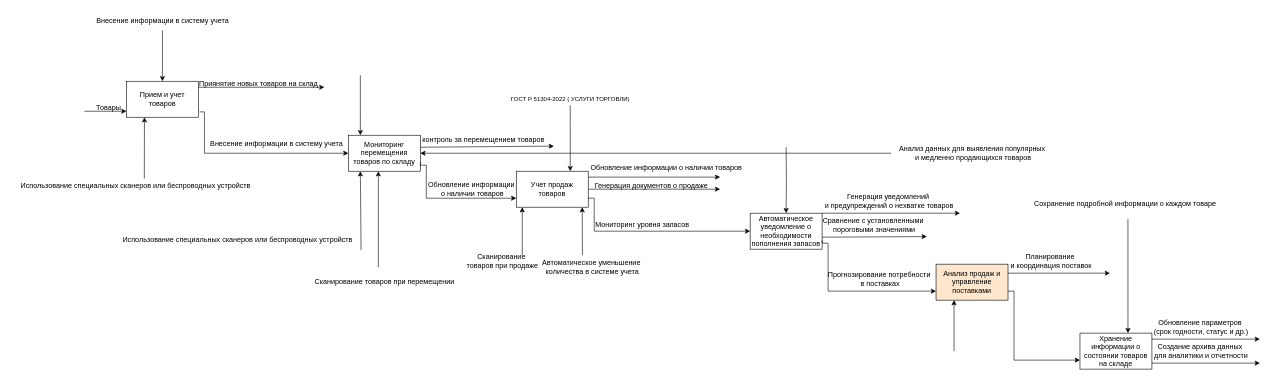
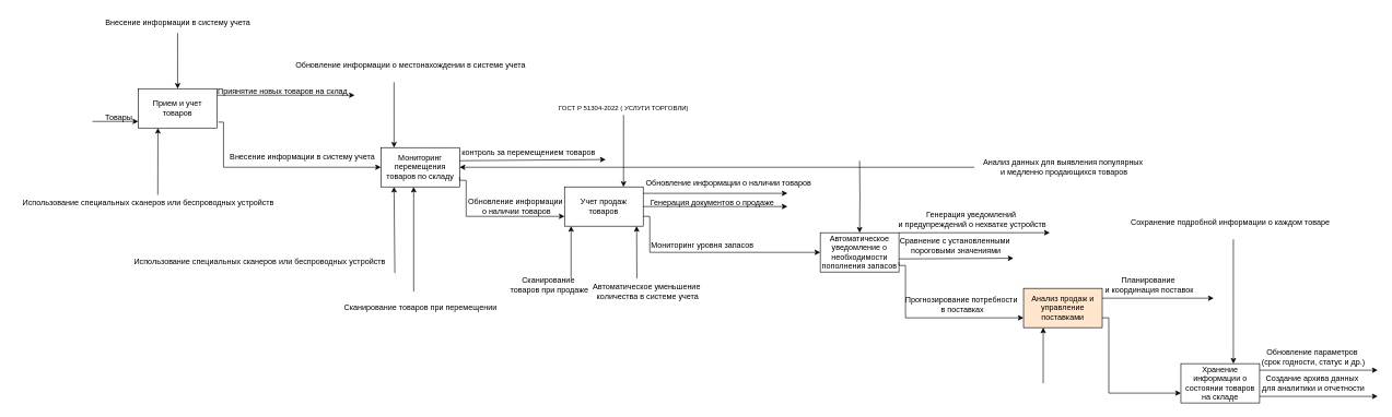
+ <mxCell id="17" value="Обновление информации о местонахождении в системе учета" style="text;html=1;align=center;verticalAlign=middle;resizable=0;points=[];autosize=1;strokeColor=none;fillColor=none;" vertex="1" parent="2"><mxGeometry x="420" y="65" width="370" height="30" as="geometry" /></mxCell>
- <mxCell id="38" value="Генерация уведомлений&lt;br&gt;&amp;nbsp;и предупреждений о нехватке товаров" style="text;html=1;align=center;verticalAlign=middle;resizable=0;points=[];autosize=1;strokeColor=none;fillColor=none;" vertex="1" parent="2"><mxGeometry x="1340" y="295" width="240" height="40" as="geometry" /></mxCell>
+ <mxCell id="38" value="Генерация уведомлений&lt;br&gt;&amp;nbsp;и предупреждений о нехватке устройств" style="text;html=1;align=center;verticalAlign=middle;resizable=0;points=[];autosize=1;strokeColor=none;fillColor=none;" vertex="1" parent="2"><mxGeometry x="1340" y="295" width="240" height="40" as="geometry" /></mxCell>
